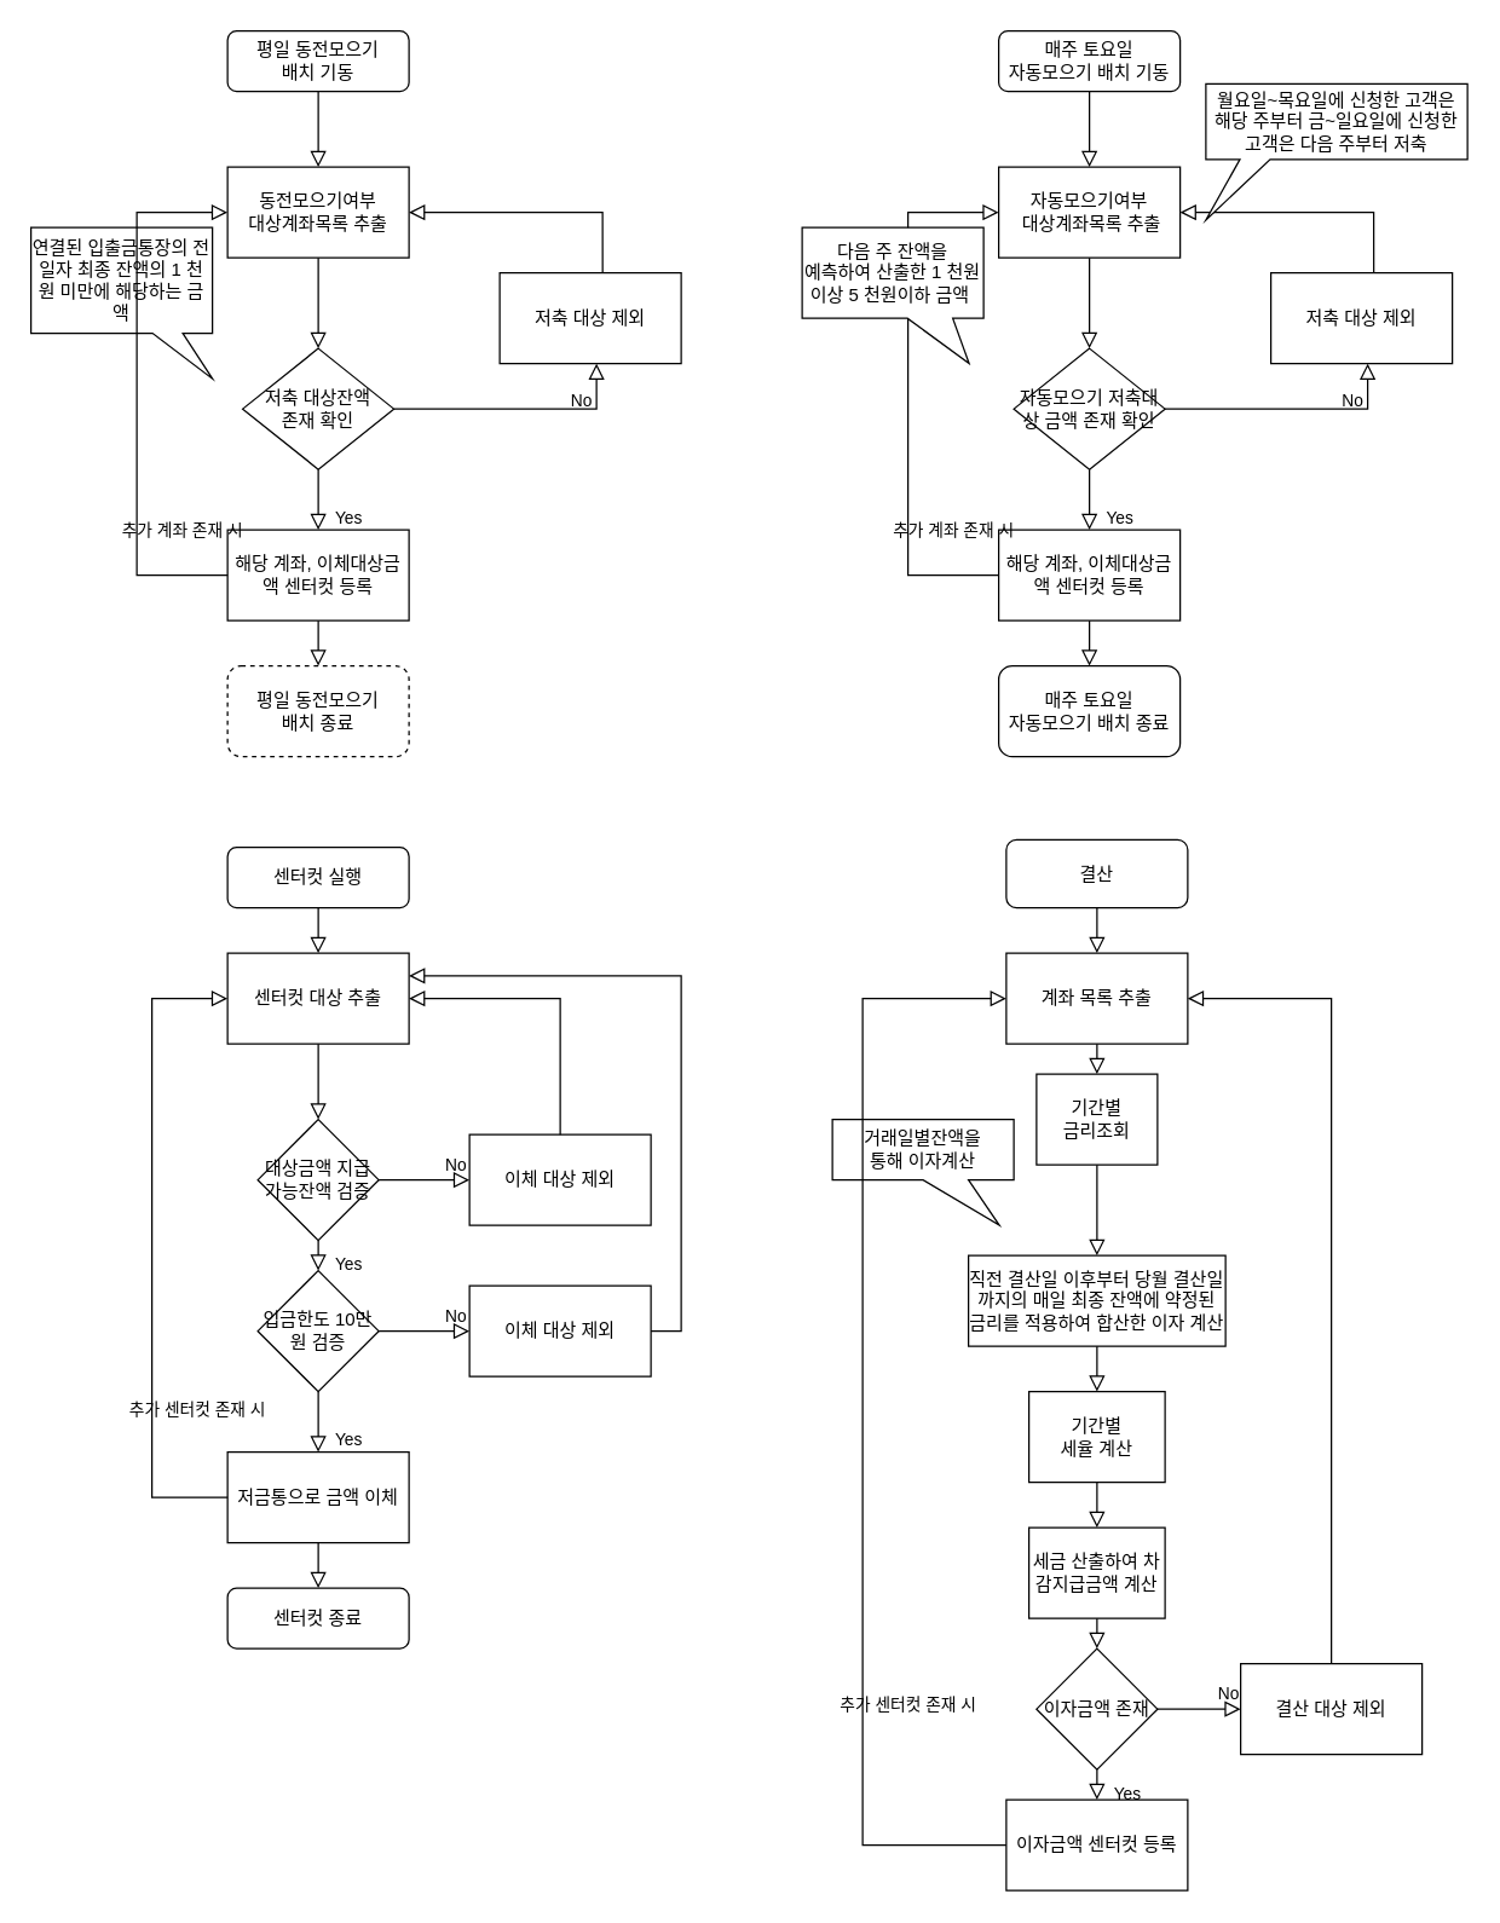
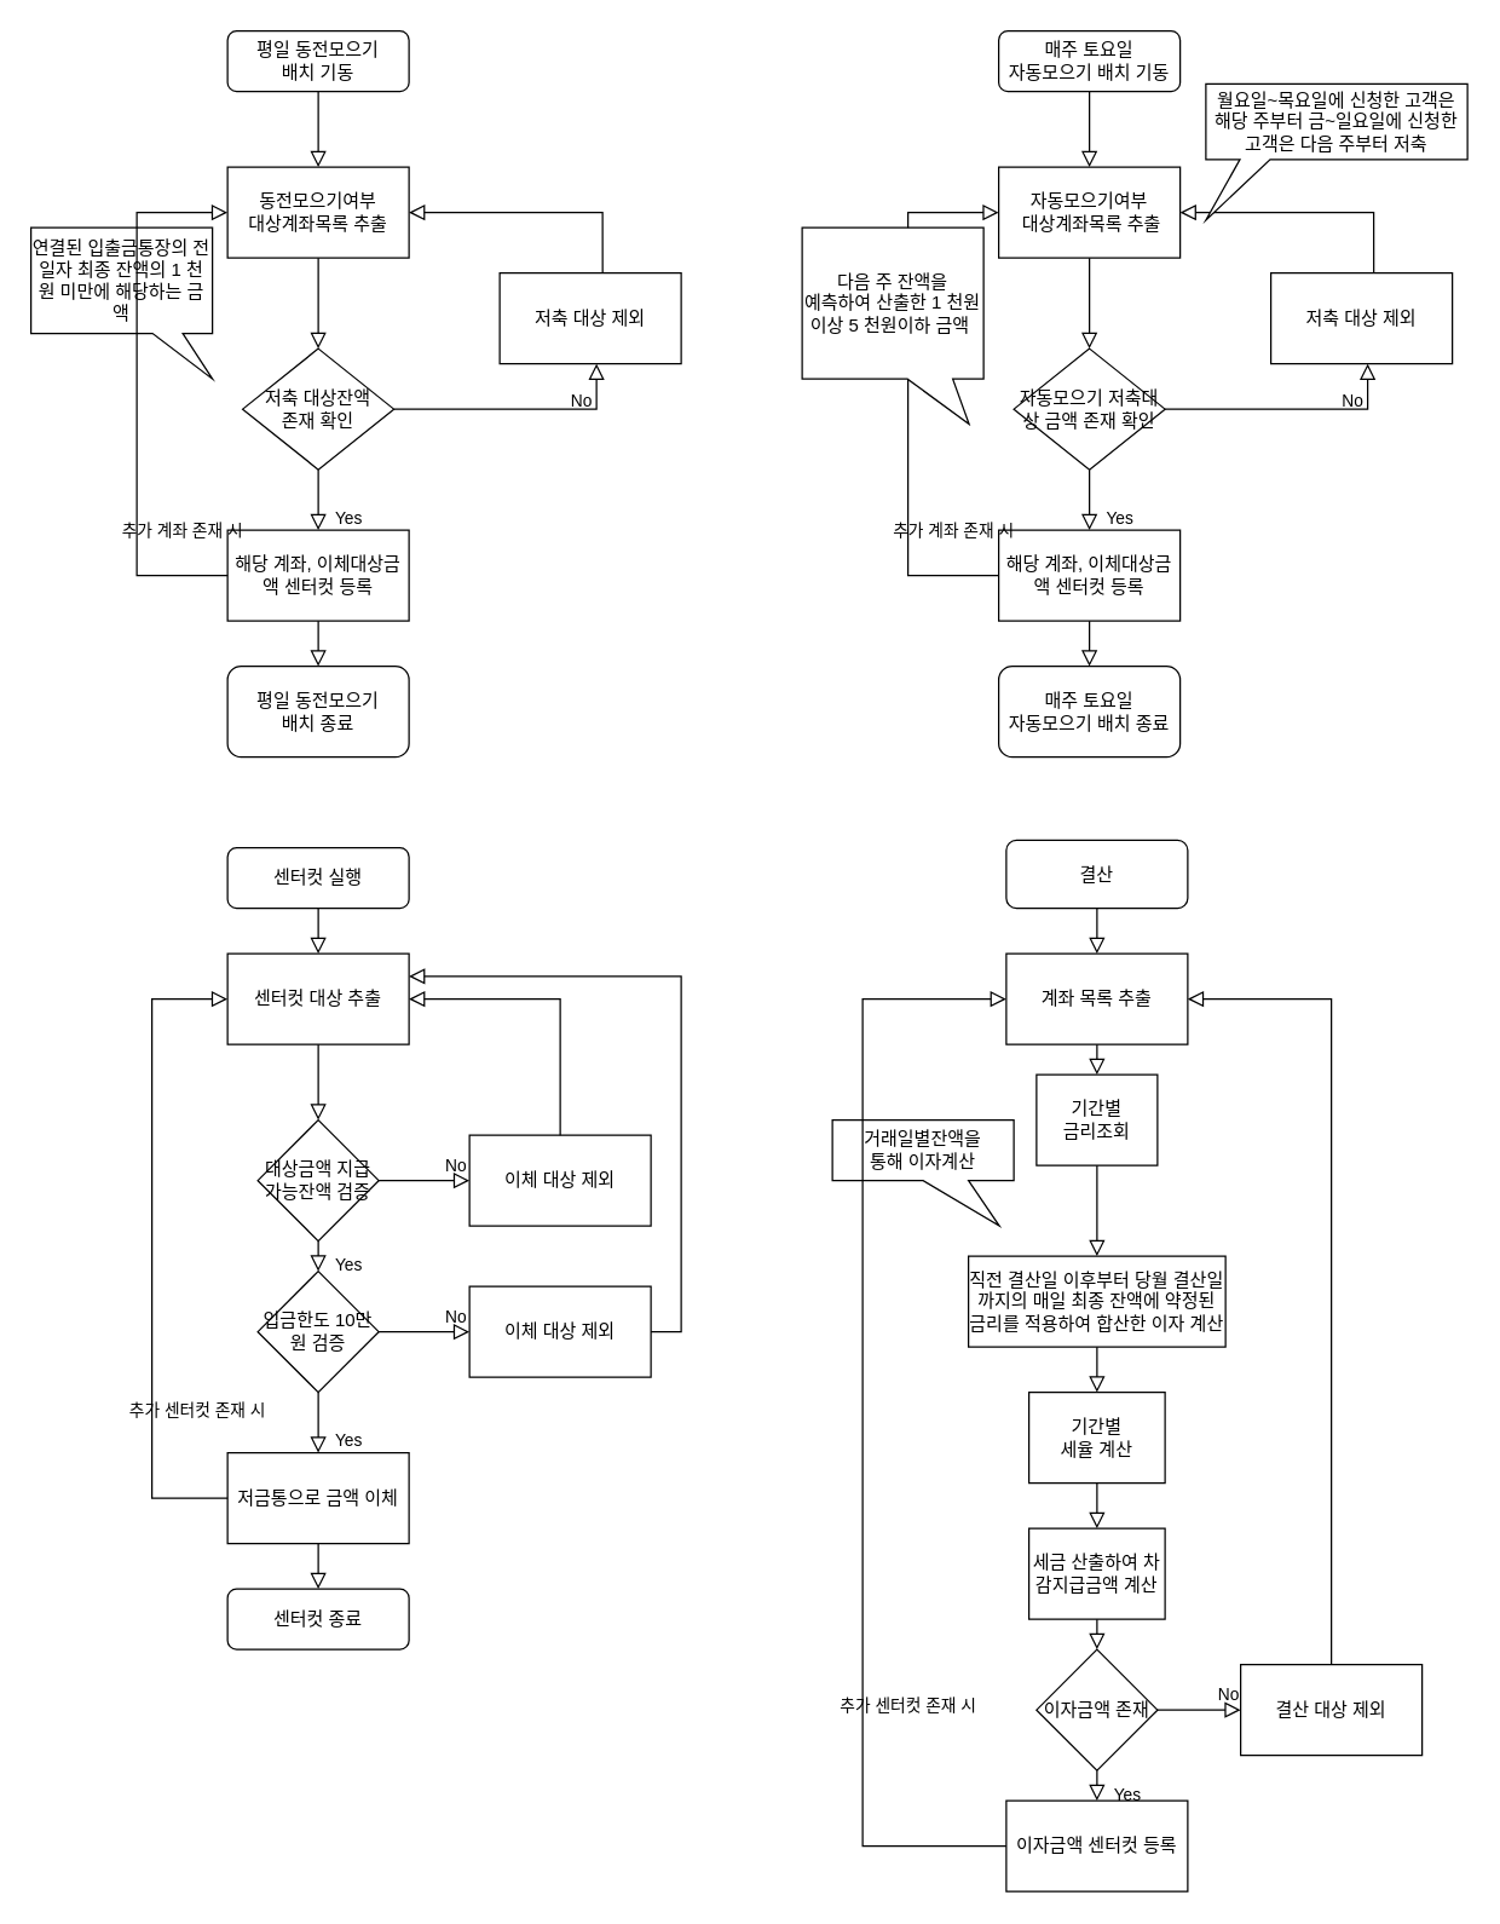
- <mxCell id="43" value="다음 주 잔액을&lt;br/&gt;예측하여 산출한 1 천원 이상 5 천원이하 금액&amp;nbsp;" style="shape=callout;whiteSpace=wrap;html=1;perimeter=calloutPerimeter;strokeColor=#000000;base=30;size=30;position=0.58;position2=0.92;" vertex="1" parent="1"><mxGeometry x="530" y="150" width="120" height="90" as="geometry" /></mxCell>
+ <mxCell id="43" value="다음 주 잔액을&lt;br/&gt;예측하여 산출한 1 천원 이상 5 천원이하 금액&amp;nbsp;" style="shape=callout;whiteSpace=wrap;html=1;perimeter=calloutPerimeter;strokeColor=#000000;base=30;size=30;position=0.58;position2=0.92;" vertex="1" parent="1"><mxGeometry x="530" y="150" width="120" height="130" as="geometry" /></mxCell>
- <mxCell id="4" value="&lt;span style=&quot;background-color: rgb(255 , 255 , 255)&quot;&gt;평일 동전모으기&lt;/span&gt;&lt;br style=&quot;background-color: rgb(255 , 255 , 255)&quot;&gt;&lt;span style=&quot;background-color: rgb(255 , 255 , 255)&quot;&gt;배치&lt;/span&gt;&lt;span style=&quot;background-color: rgb(255 , 255 , 255)&quot;&gt;&amp;nbsp;종료&lt;/span&gt;" style="rounded=1;whiteSpace=wrap;html=1;dashed=1;" vertex="1" parent="1"><mxGeometry x="150" y="440" width="120" height="60" as="geometry" /></mxCell>
+ <mxCell id="4" value="&lt;span style=&quot;background-color: rgb(255 , 255 , 255)&quot;&gt;평일 동전모으기&lt;/span&gt;&lt;br style=&quot;background-color: rgb(255 , 255 , 255)&quot;&gt;&lt;span style=&quot;background-color: rgb(255 , 255 , 255)&quot;&gt;배치&lt;/span&gt;&lt;span style=&quot;background-color: rgb(255 , 255 , 255)&quot;&gt;&amp;nbsp;종료&lt;/span&gt;" style="rounded=1;whiteSpace=wrap;html=1;" vertex="1" parent="1"><mxGeometry x="150" y="440" width="120" height="60" as="geometry" /></mxCell>
